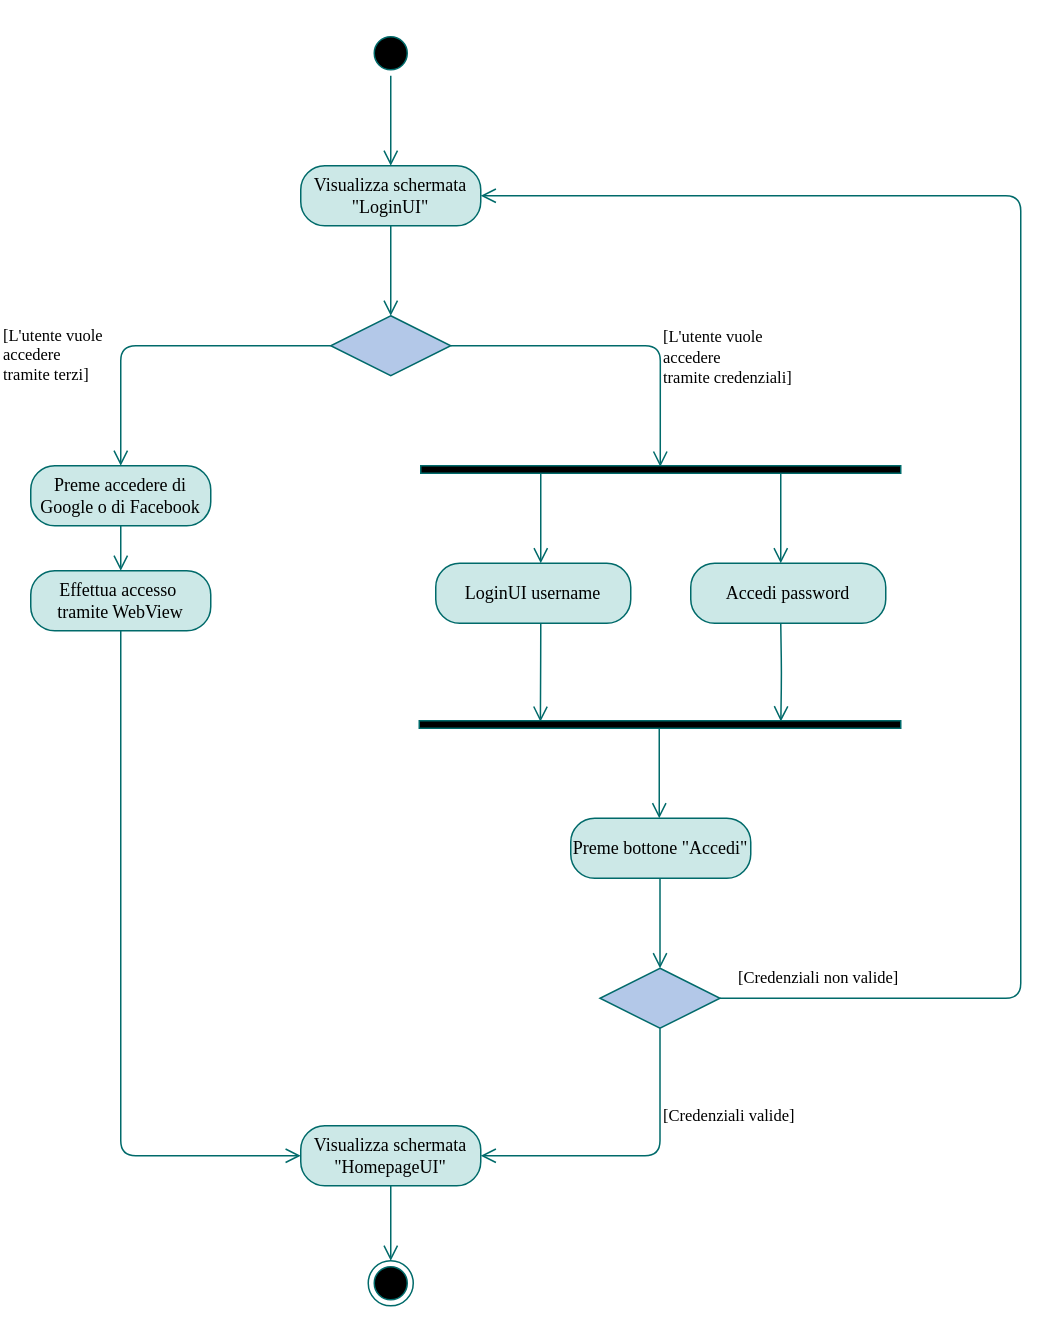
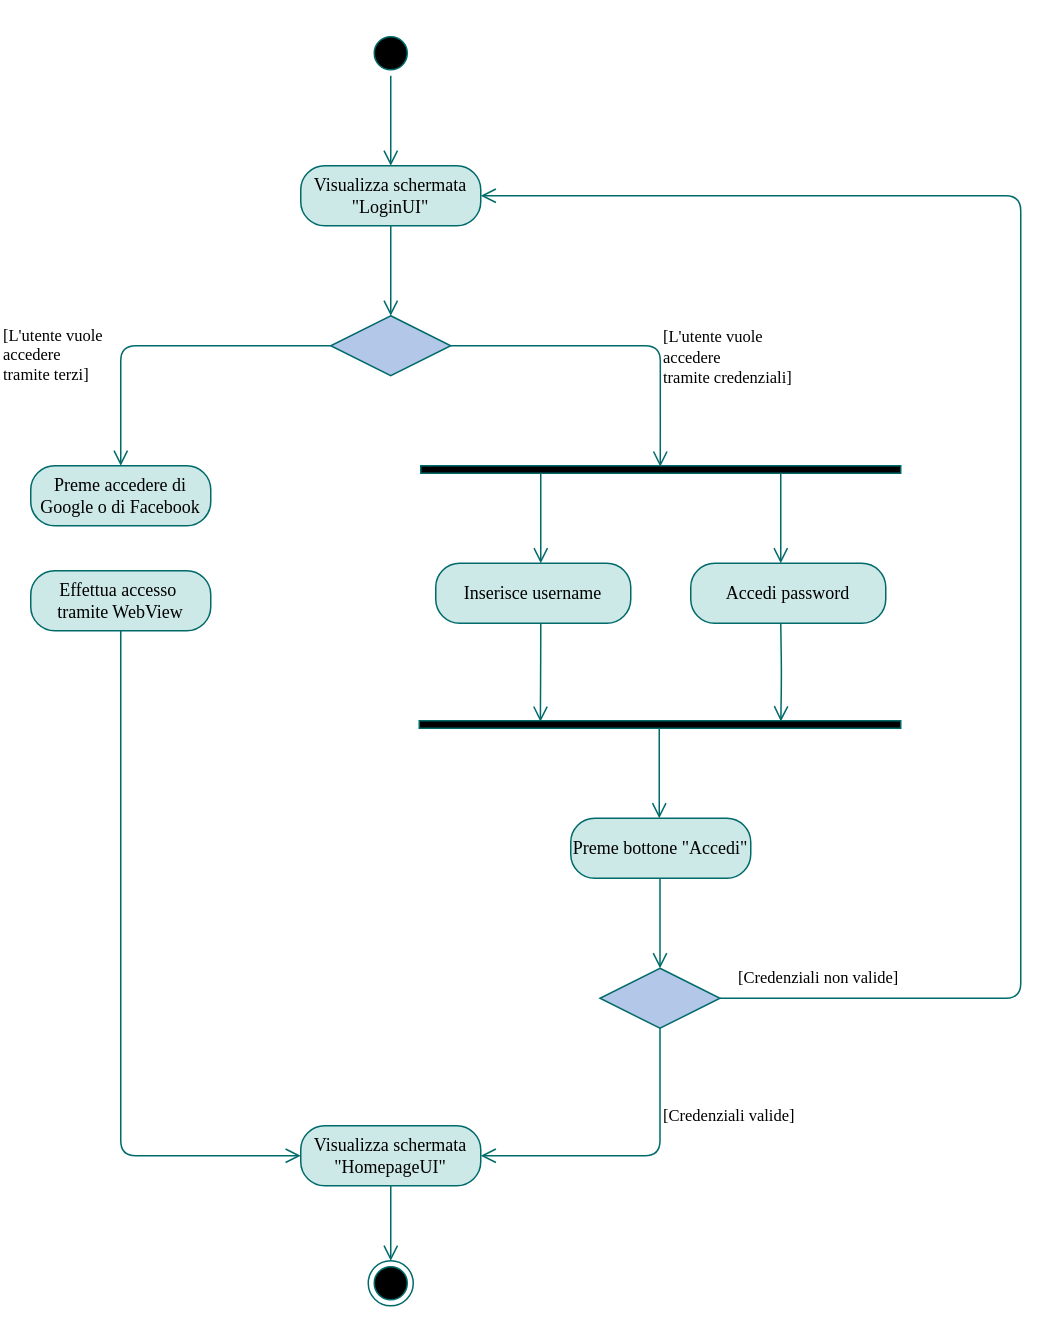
- <mxCell id="10" value="" style="edgeStyle=orthogonalEdgeStyle;html=1;verticalAlign=bottom;endArrow=open;endSize=8;strokeColor=#006A6A;fontFamily=Fira Sans;fontSource=https%3A%2F%2Ffonts.googleapis.com%2Fcss%3Ffamily%3DFira%2BSans;exitX=0.5;exitY=1;exitDx=0;exitDy=0;entryX=0.5;entryY=0;entryDx=0;entryDy=0;" parent="1" source="9" target="20" edge="1"><mxGeometry relative="1" as="geometry"><mxPoint x="140" y="410" as="targetPoint" /><mxPoint x="230" y="330" as="sourcePoint" /></mxGeometry></mxCell>
- <mxCell id="23" value="LoginUI username" style="rounded=1;whiteSpace=wrap;html=1;arcSize=40;fontColor=#000000;fillColor=#CCE8E7;strokeColor=#006A6A;fontFamily=Fira Sans;fontSource=https%3A%2F%2Ffonts.googleapis.com%2Fcss%3Ffamily%3DFira%2BSans;" parent="1" vertex="1"><mxGeometry x="290" y="375" width="130" height="40" as="geometry" /></mxCell>
+ <mxCell id="23" value="Inserisce username" style="rounded=1;whiteSpace=wrap;html=1;arcSize=40;fontColor=#000000;fillColor=#CCE8E7;strokeColor=#006A6A;fontFamily=Fira Sans;fontSource=https%3A%2F%2Ffonts.googleapis.com%2Fcss%3Ffamily%3DFira%2BSans;" parent="1" vertex="1"><mxGeometry x="290" y="375" width="130" height="40" as="geometry" /></mxCell>
